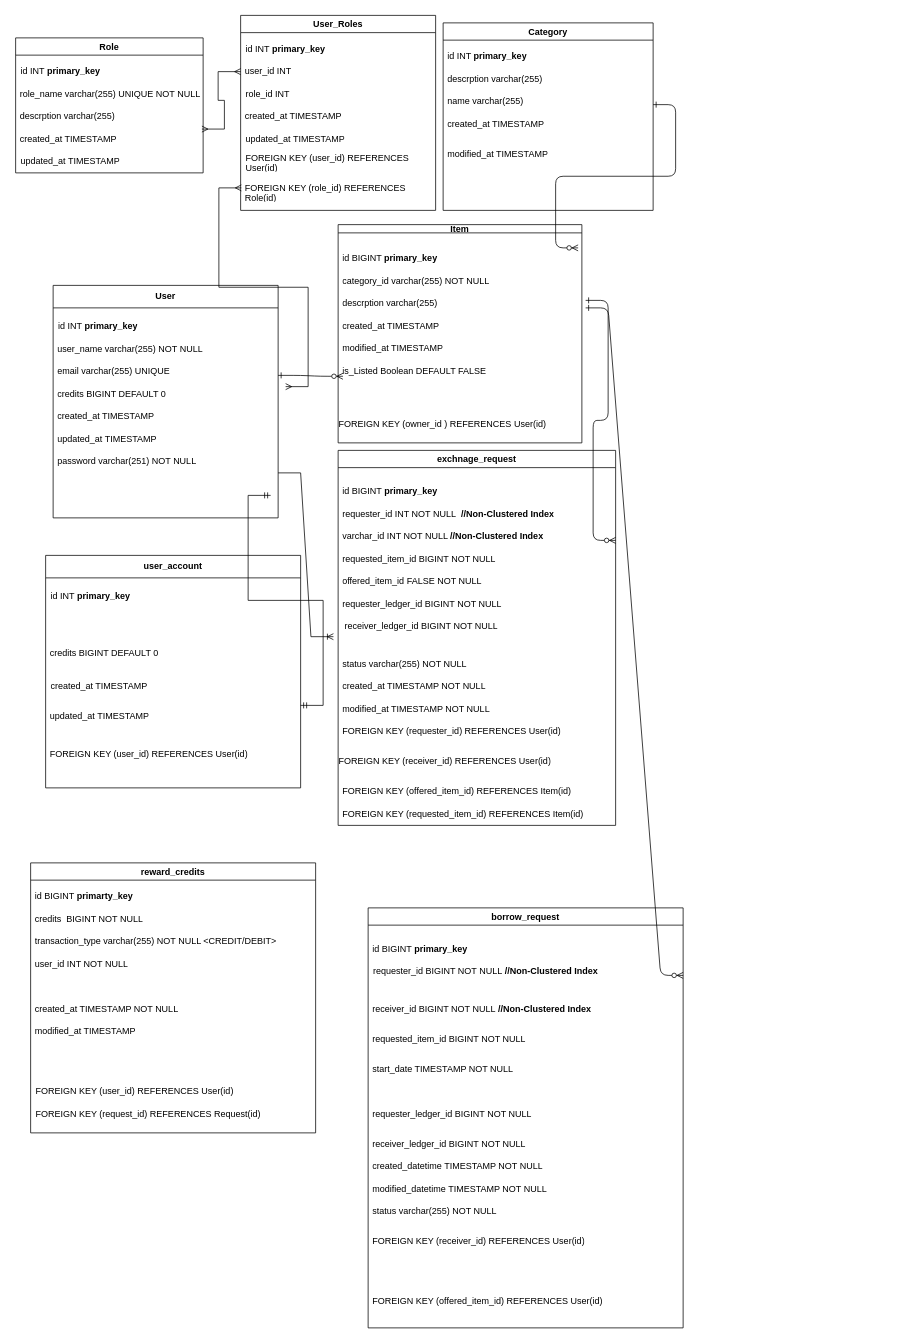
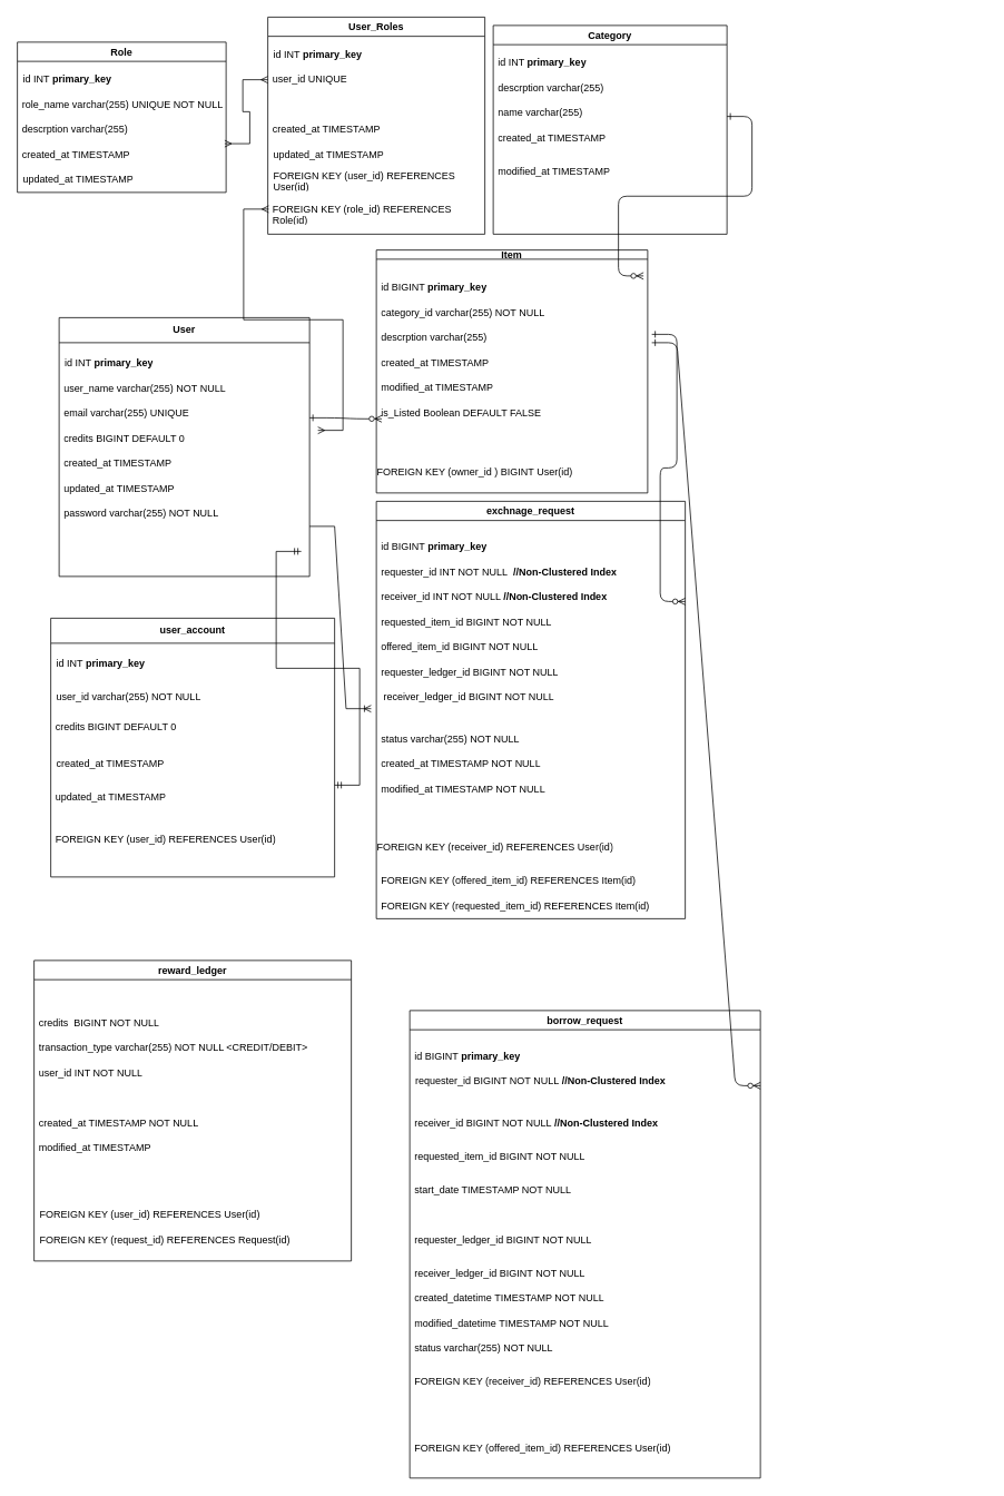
- <mxCell id="63" value="user_id INT" style="text;strokeColor=none;fillColor=none;align=left;verticalAlign=middle;spacingLeft=4;spacingRight=4;overflow=hidden;points=[[0,0.5],[1,0.5]];portConstraint=eastwest;rotatable=0;whiteSpace=wrap;html=1;" parent="59" vertex="1"><mxGeometry y="60" width="200" height="30" as="geometry" /></mxCell>
+ <mxCell id="63" value="user_id UNIQUE" style="text;strokeColor=none;fillColor=none;align=left;verticalAlign=middle;spacingLeft=4;spacingRight=4;overflow=hidden;points=[[0,0.5],[1,0.5]];portConstraint=eastwest;rotatable=0;whiteSpace=wrap;html=1;" parent="59" vertex="1"><mxGeometry y="60" width="200" height="30" as="geometry" /></mxCell>
- <mxCell id="64" value="role_id INT" style="text;strokeColor=none;fillColor=none;align=left;verticalAlign=middle;spacingLeft=4;spacingRight=4;overflow=hidden;points=[[0,0.5],[1,0.5]];portConstraint=eastwest;rotatable=0;whiteSpace=wrap;html=1;" parent="59" vertex="1"><mxGeometry x="1" y="90" width="200" height="30" as="geometry" /></mxCell>
- <mxCell id="20" value="FOREIGN KEY (owner_id&amp;nbsp;) REFERENCES User(id)" style="text;strokeColor=none;fillColor=none;align=left;verticalAlign=middle;spacingLeft=4;spacingRight=4;overflow=hidden;points=[[0,0.5],[1,0.5]];portConstraint=eastwest;rotatable=0;whiteSpace=wrap;html=1;" parent="12" vertex="1"><mxGeometry x="-5" y="251" width="330" height="30" as="geometry" /></mxCell>
+ <mxCell id="20" value="FOREIGN KEY (owner_id&amp;nbsp;) BIGINT User(id)" style="text;strokeColor=none;fillColor=none;align=left;verticalAlign=middle;spacingLeft=4;spacingRight=4;overflow=hidden;points=[[0,0.5],[1,0.5]];portConstraint=eastwest;rotatable=0;whiteSpace=wrap;html=1;" parent="12" vertex="1"><mxGeometry x="-5" y="251" width="330" height="30" as="geometry" /></mxCell>
- <mxCell id="10" value="password varchar(251) NOT NULL" style="text;strokeColor=none;fillColor=none;align=left;verticalAlign=middle;spacingLeft=4;spacingRight=4;overflow=hidden;points=[[0,0.5],[1,0.5]];portConstraint=eastwest;rotatable=0;whiteSpace=wrap;html=1;" parent="4" vertex="1"><mxGeometry y="220" width="280" height="30" as="geometry" /></mxCell>
+ <mxCell id="10" value="password varchar(255) NOT NULL" style="text;strokeColor=none;fillColor=none;align=left;verticalAlign=middle;spacingLeft=4;spacingRight=4;overflow=hidden;points=[[0,0.5],[1,0.5]];portConstraint=eastwest;rotatable=0;whiteSpace=wrap;html=1;" parent="4" vertex="1"><mxGeometry y="220" width="280" height="30" as="geometry" /></mxCell>
- <mxCell id="24" value="varchar_id INT NOT NULL &lt;b&gt;//Non-Clustered Index&lt;/b&gt;" style="text;strokeColor=none;fillColor=none;align=left;verticalAlign=middle;spacingLeft=4;spacingRight=4;overflow=hidden;points=[[0,0.5],[1,0.5]];portConstraint=eastwest;rotatable=0;whiteSpace=wrap;html=1;" parent="21" vertex="1"><mxGeometry y="100" width="330" height="30" as="geometry" /></mxCell>
+ <mxCell id="24" value="receiver_id INT NOT NULL &lt;b&gt;//Non-Clustered Index&lt;/b&gt;" style="text;strokeColor=none;fillColor=none;align=left;verticalAlign=middle;spacingLeft=4;spacingRight=4;overflow=hidden;points=[[0,0.5],[1,0.5]];portConstraint=eastwest;rotatable=0;whiteSpace=wrap;html=1;" parent="21" vertex="1"><mxGeometry y="100" width="330" height="30" as="geometry" /></mxCell>
- <mxCell id="26" value="offered_item_id FALSE NOT NULL" style="text;strokeColor=none;fillColor=none;align=left;verticalAlign=middle;spacingLeft=4;spacingRight=4;overflow=hidden;points=[[0,0.5],[1,0.5]];portConstraint=eastwest;rotatable=0;whiteSpace=wrap;html=1;" parent="21" vertex="1"><mxGeometry y="160" width="270" height="30" as="geometry" /></mxCell>
+ <mxCell id="26" value="offered_item_id BIGINT NOT NULL" style="text;strokeColor=none;fillColor=none;align=left;verticalAlign=middle;spacingLeft=4;spacingRight=4;overflow=hidden;points=[[0,0.5],[1,0.5]];portConstraint=eastwest;rotatable=0;whiteSpace=wrap;html=1;" parent="21" vertex="1"><mxGeometry y="160" width="270" height="30" as="geometry" /></mxCell>
+ <mxCell id="88" value="user_id varchar(255) NOT NULL" style="text;strokeColor=none;fillColor=none;align=left;verticalAlign=middle;spacingLeft=4;spacingRight=4;overflow=hidden;points=[[0,0.5],[1,0.5]];portConstraint=eastwest;rotatable=0;whiteSpace=wrap;html=1;" parent="83" vertex="1"><mxGeometry x="1" y="80" width="260" height="30" as="geometry" /></mxCell>
- <mxCell id="29" value="FOREIGN KEY (requester_id) REFERENCES User(id)" style="text;strokeColor=none;fillColor=none;align=left;verticalAlign=middle;spacingLeft=4;spacingRight=4;overflow=hidden;points=[[0,0.5],[1,0.5]];portConstraint=eastwest;rotatable=0;whiteSpace=wrap;html=1;" parent="21" vertex="1"><mxGeometry y="360" width="330" height="30" as="geometry" /></mxCell>
- <mxCell id="38" value="reward_credits" style="swimlane;whiteSpace=wrap;html=1;" parent="1" vertex="1"><mxGeometry x="40" y="1150" width="380" height="360" as="geometry" /></mxCell>
+ <mxCell id="38" value="reward_ledger" style="swimlane;whiteSpace=wrap;html=1;" parent="1" vertex="1"><mxGeometry x="40" y="1150" width="380" height="360" as="geometry" /></mxCell>
- <mxCell id="39" value="id BIGINT&amp;nbsp;&lt;b&gt;primarty_key&lt;/b&gt;" style="text;strokeColor=none;fillColor=none;align=left;verticalAlign=middle;spacingLeft=4;spacingRight=4;overflow=hidden;points=[[0,0.5],[1,0.5]];portConstraint=eastwest;rotatable=0;whiteSpace=wrap;html=1;" parent="38" vertex="1"><mxGeometry y="30" width="280" height="30" as="geometry" /></mxCell>
